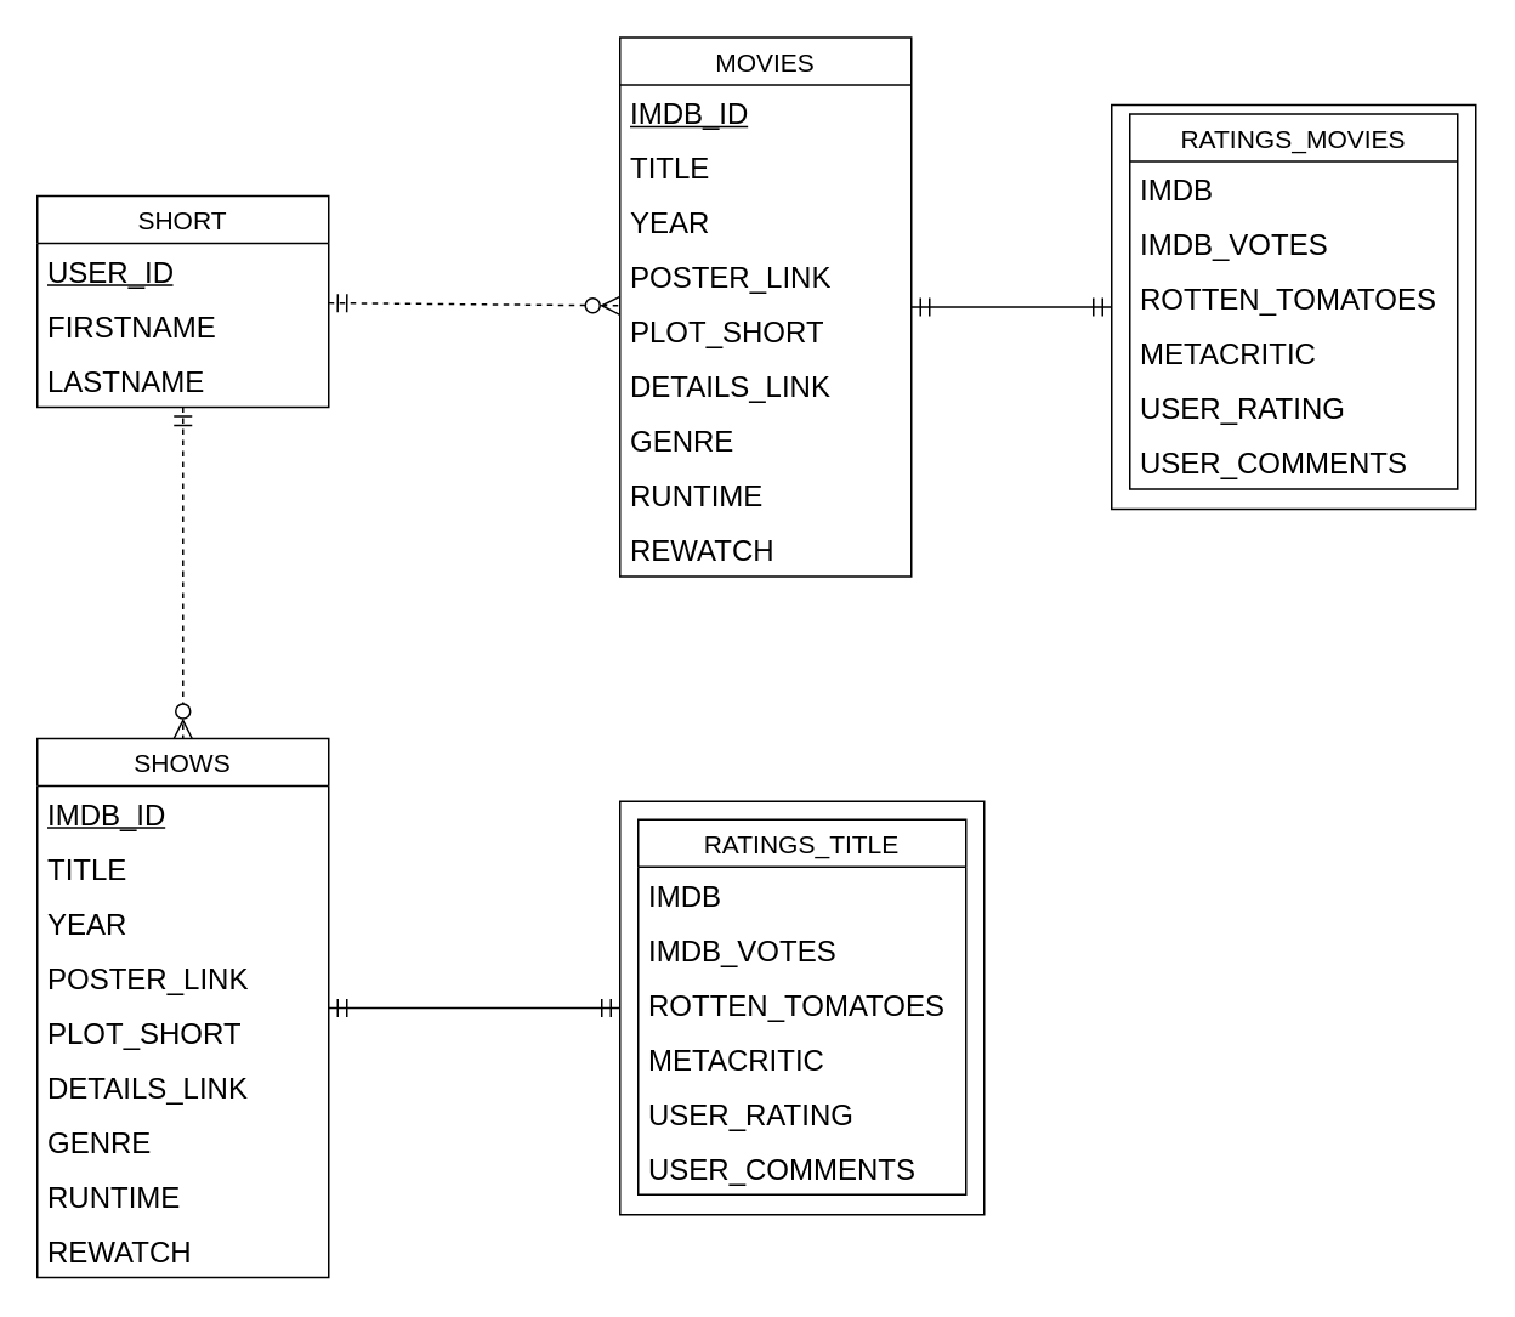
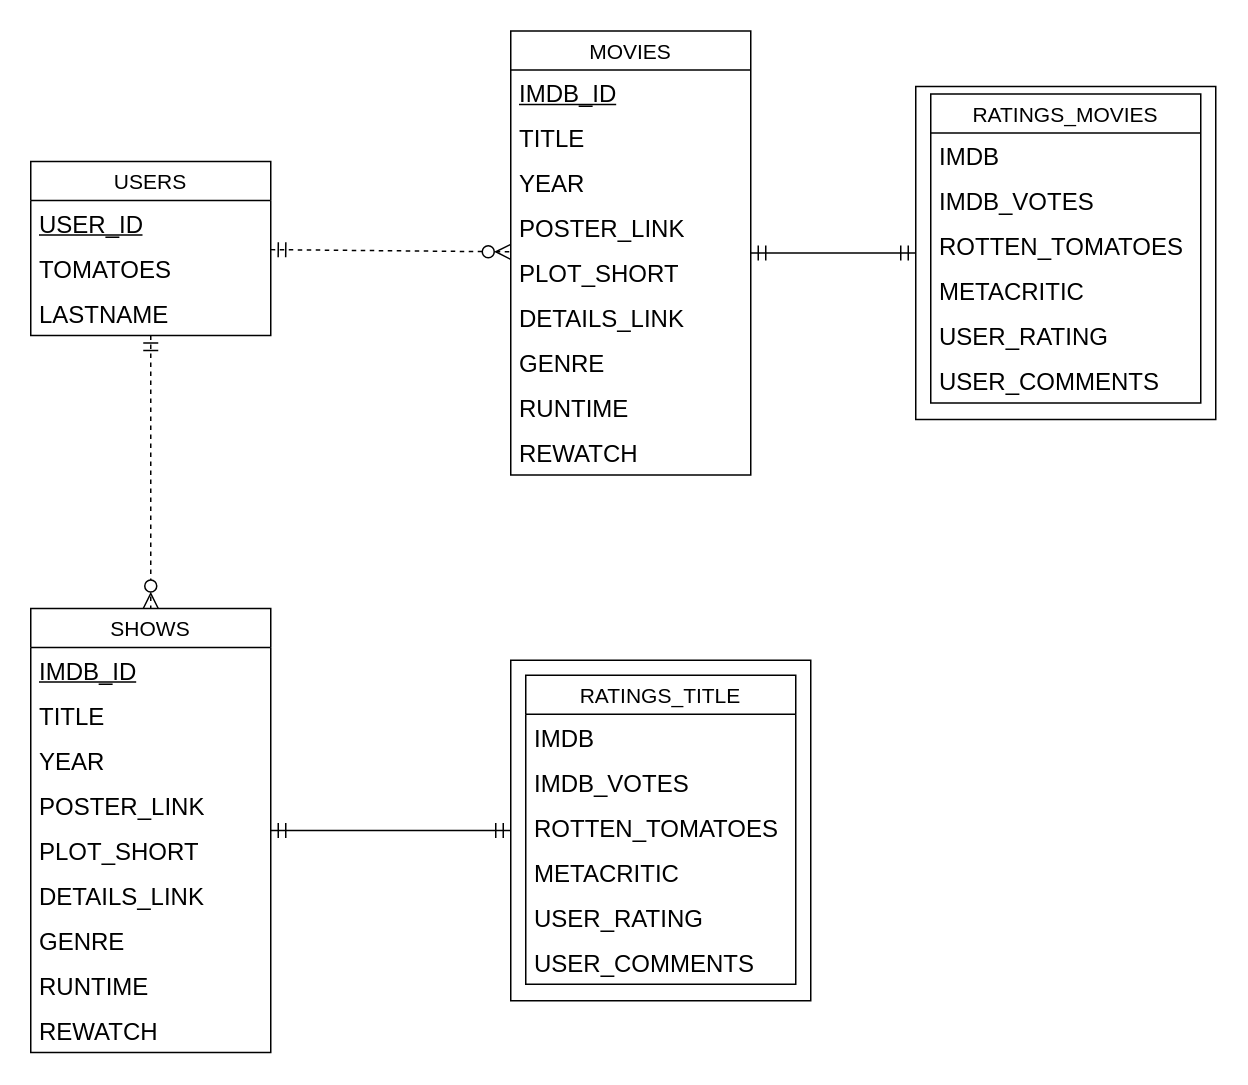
- <mxCell id="4" value="SHORT" style="swimlane;fontStyle=0;childLayout=stackLayout;horizontal=1;startSize=26;horizontalStack=0;resizeParent=1;resizeParentMax=0;resizeLast=0;collapsible=1;marginBottom=0;align=center;fontSize=14;" vertex="1" parent="1"><mxGeometry x="20" y="107" width="160" height="116" as="geometry" /></mxCell>
+ <mxCell id="4" value="USERS" style="swimlane;fontStyle=0;childLayout=stackLayout;horizontal=1;startSize=26;horizontalStack=0;resizeParent=1;resizeParentMax=0;resizeLast=0;collapsible=1;marginBottom=0;align=center;fontSize=14;" vertex="1" parent="1"><mxGeometry x="20" y="107" width="160" height="116" as="geometry" /></mxCell>
- <mxCell id="6" value="FIRSTNAME" style="text;strokeColor=none;fillColor=none;spacingLeft=4;spacingRight=4;overflow=hidden;rotatable=0;points=[[0,0.5],[1,0.5]];portConstraint=eastwest;fontSize=16;whiteSpace=wrap;html=1;" vertex="1" parent="4"><mxGeometry y="56" width="160" height="30" as="geometry" /></mxCell>
+ <mxCell id="6" value="TOMATOES" style="text;strokeColor=none;fillColor=none;spacingLeft=4;spacingRight=4;overflow=hidden;rotatable=0;points=[[0,0.5],[1,0.5]];portConstraint=eastwest;fontSize=16;whiteSpace=wrap;html=1;" vertex="1" parent="4"><mxGeometry y="56" width="160" height="30" as="geometry" /></mxCell>
